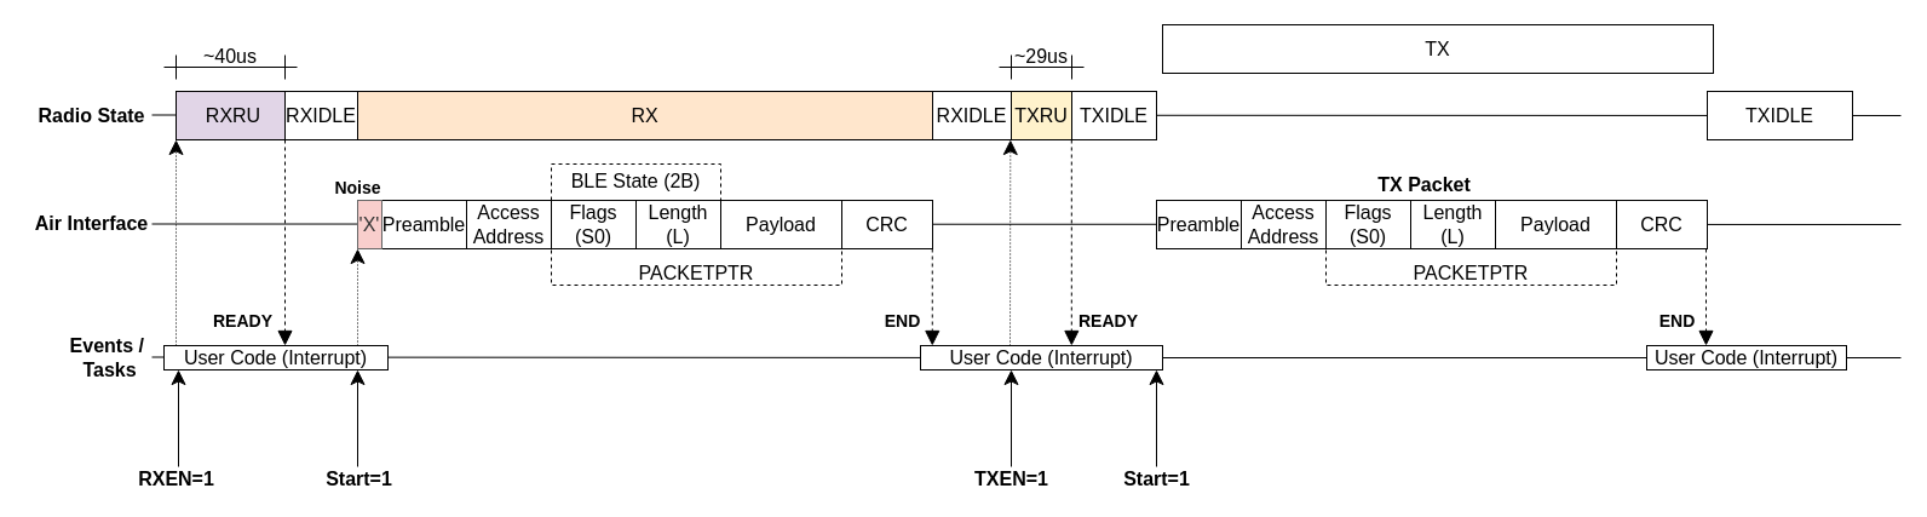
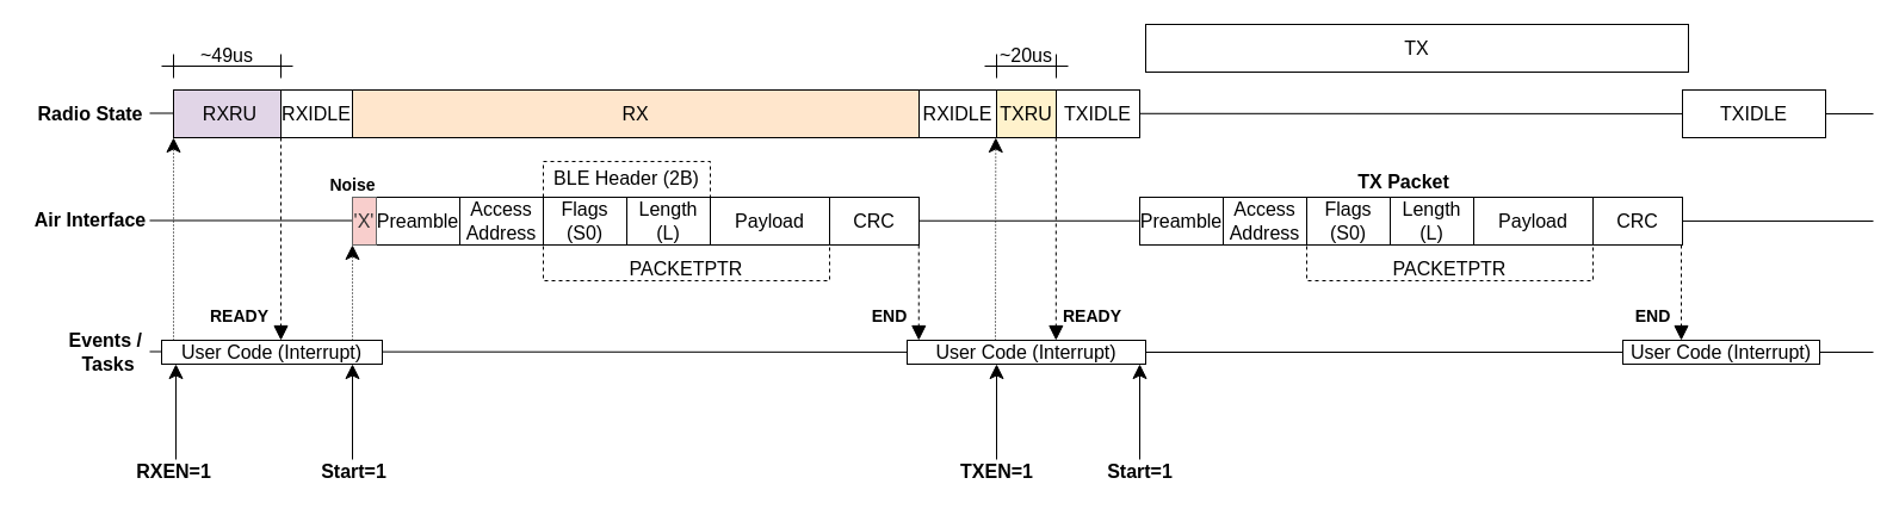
- <mxCell id="25" value="&lt;span style=&quot;color: rgb(0 , 0 , 0) ; font-family: &amp;#34;helvetica&amp;#34; ; font-size: 16px ; font-style: normal ; font-weight: 400 ; letter-spacing: normal ; text-indent: 0px ; text-transform: none ; word-spacing: 0px ; display: inline ; float: none&quot;&gt;~40us&lt;/span&gt;" style="text;whiteSpace=wrap;html=1;align=center;labelBackgroundColor=none;" parent="1" vertex="1"><mxGeometry x="155" y="30" width="70" height="30" as="geometry" /></mxCell>
+ <mxCell id="25" value="&lt;span style=&quot;color: rgb(0 , 0 , 0) ; font-family: &amp;#34;helvetica&amp;#34; ; font-size: 16px ; font-style: normal ; font-weight: 400 ; letter-spacing: normal ; text-indent: 0px ; text-transform: none ; word-spacing: 0px ; display: inline ; float: none&quot;&gt;~49us&lt;/span&gt;" style="text;whiteSpace=wrap;html=1;align=center;labelBackgroundColor=none;" parent="1" vertex="1"><mxGeometry x="155" y="30" width="70" height="30" as="geometry" /></mxCell>
- <mxCell id="44" value="&lt;span style=&quot;color: rgb(0 , 0 , 0) ; font-family: &amp;#34;helvetica&amp;#34; ; font-size: 16px ; font-style: normal ; font-weight: 400 ; letter-spacing: normal ; text-indent: 0px ; text-transform: none ; word-spacing: 0px ; display: inline ; float: none&quot;&gt;~29us&lt;/span&gt;" style="text;whiteSpace=wrap;html=1;align=center;labelBackgroundColor=none;" vertex="1" parent="1"><mxGeometry x="825" y="30" width="70" height="30" as="geometry" /></mxCell>
+ <mxCell id="44" value="&lt;span style=&quot;color: rgb(0 , 0 , 0) ; font-family: &amp;#34;helvetica&amp;#34; ; font-size: 16px ; font-style: normal ; font-weight: 400 ; letter-spacing: normal ; text-indent: 0px ; text-transform: none ; word-spacing: 0px ; display: inline ; float: none&quot;&gt;~20us&lt;/span&gt;" style="text;whiteSpace=wrap;html=1;align=center;labelBackgroundColor=none;" vertex="1" parent="1"><mxGeometry x="825" y="30" width="70" height="30" as="geometry" /></mxCell>
- <mxCell id="18" value="BLE State (2B)" style="rounded=0;whiteSpace=wrap;html=1;fontSize=16;dashed=1;fillColor=none;verticalAlign=top;spacing=0;" parent="1" vertex="1"><mxGeometry x="455" y="135" width="140" height="70" as="geometry" /></mxCell>
+ <mxCell id="18" value="BLE Header (2B)" style="rounded=0;whiteSpace=wrap;html=1;fontSize=16;dashed=1;fillColor=none;verticalAlign=top;spacing=0;" parent="1" vertex="1"><mxGeometry x="455" y="135" width="140" height="70" as="geometry" /></mxCell>
